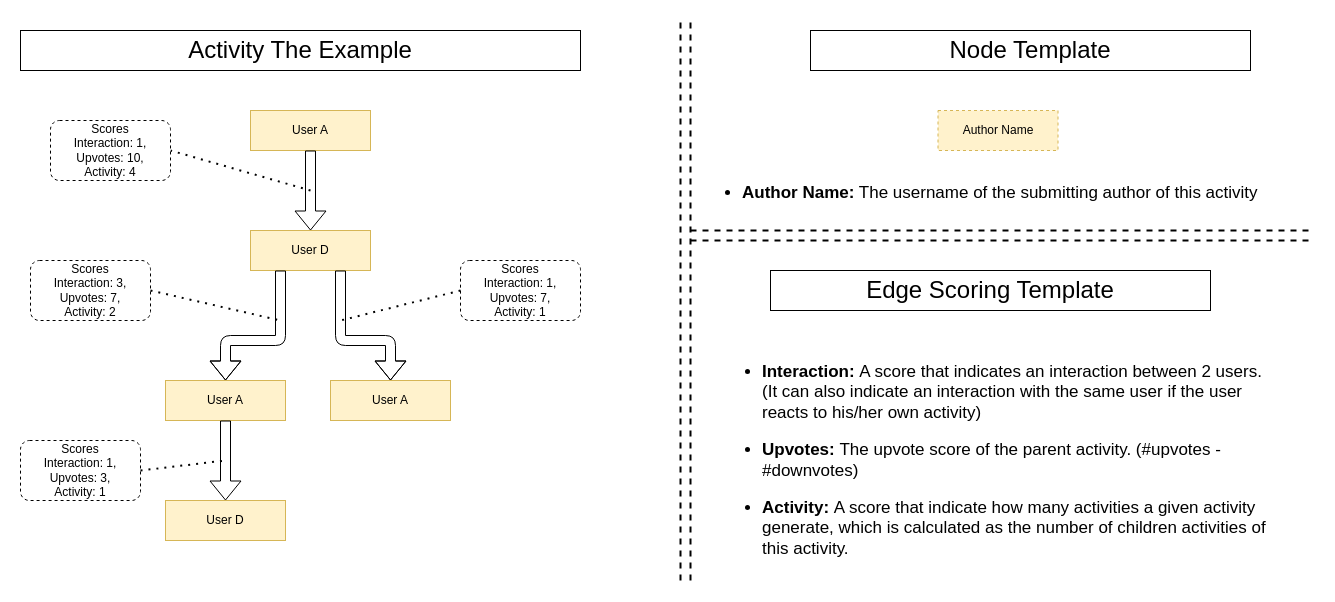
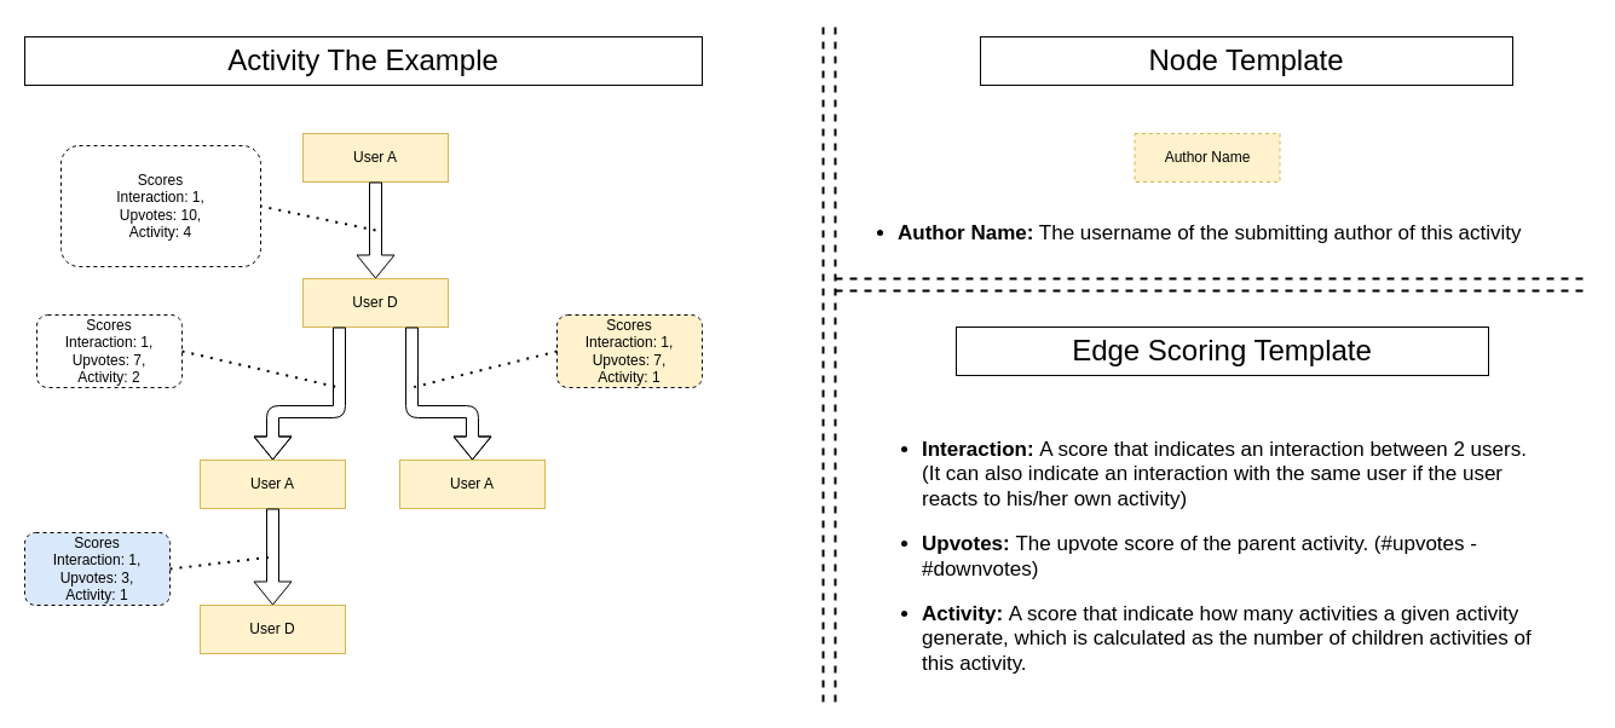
- <mxCell id="22" value="Scores&lt;br&gt;Interaction: 1,&lt;br&gt;Upvotes: 10,&lt;br&gt;Activity: 4" style="rounded=1;whiteSpace=wrap;html=1;dashed=1;" vertex="1" parent="1"><mxGeometry x="50" y="120" width="120" height="60" as="geometry" /></mxCell>
+ <mxCell id="22" value="Scores&lt;br&gt;Interaction: 1,&lt;br&gt;Upvotes: 10,&lt;br&gt;Activity: 4" style="rounded=1;whiteSpace=wrap;html=1;dashed=1;" vertex="1" parent="1"><mxGeometry x="50" y="120" width="165" height="100" as="geometry" /></mxCell>
- <mxCell id="23" value="Scores&lt;br&gt;Interaction: 3,&lt;br&gt;Upvotes: 7,&lt;br&gt;Activity: 2" style="rounded=1;whiteSpace=wrap;html=1;dashed=1;" vertex="1" parent="1"><mxGeometry x="30" y="260" width="120" height="60" as="geometry" /></mxCell>
+ <mxCell id="23" value="Scores&lt;br&gt;Interaction: 1,&lt;br&gt;Upvotes: 7,&lt;br&gt;Activity: 2" style="rounded=1;whiteSpace=wrap;html=1;dashed=1;" vertex="1" parent="1"><mxGeometry x="30" y="260" width="120" height="60" as="geometry" /></mxCell>
- <mxCell id="27" value="Scores&lt;br&gt;Interaction: 1,&lt;br&gt;Upvotes: 7,&lt;br&gt;Activity: 1" style="rounded=1;whiteSpace=wrap;html=1;dashed=1;" vertex="1" parent="1"><mxGeometry x="460" y="260" width="120" height="60" as="geometry" /></mxCell>
+ <mxCell id="27" value="Scores&lt;br&gt;Interaction: 1,&lt;br&gt;Upvotes: 7,&lt;br&gt;Activity: 1" style="rounded=1;whiteSpace=wrap;html=1;dashed=1;fillColor=#fff2cc;" vertex="1" parent="1"><mxGeometry x="460" y="260" width="120" height="60" as="geometry" /></mxCell>
- <mxCell id="16" value="&lt;font style=&quot;font-size: 24px&quot;&gt;Edge Scoring Template&lt;/font&gt;" style="text;html=1;fillColor=none;align=center;verticalAlign=middle;whiteSpace=wrap;rounded=0;strokeColor=#000000;" parent="1" vertex="1"><mxGeometry x="770" y="270" width="440" height="40" as="geometry" /></mxCell>
+ <mxCell id="16" value="&lt;font style=&quot;font-size: 24px&quot;&gt;Edge Scoring Template&lt;/font&gt;" style="text;html=1;fillColor=none;align=center;verticalAlign=middle;whiteSpace=wrap;rounded=0;strokeColor=#000000;" parent="1" vertex="1"><mxGeometry x="790" y="270" width="440" height="40" as="geometry" /></mxCell>
- <mxCell id="25" value="Scores&lt;br&gt;Interaction: 1,&lt;br&gt;Upvotes: 3,&lt;br&gt;Activity: 1" style="rounded=1;whiteSpace=wrap;html=1;dashed=1;" vertex="1" parent="1"><mxGeometry x="20" y="440" width="120" height="60" as="geometry" /></mxCell>
+ <mxCell id="25" value="Scores&lt;br&gt;Interaction: 1,&lt;br&gt;Upvotes: 3,&lt;br&gt;Activity: 1" style="rounded=1;whiteSpace=wrap;html=1;dashed=1;fillColor=#dae8fc;" vertex="1" parent="1"><mxGeometry x="20" y="440" width="120" height="60" as="geometry" /></mxCell>
